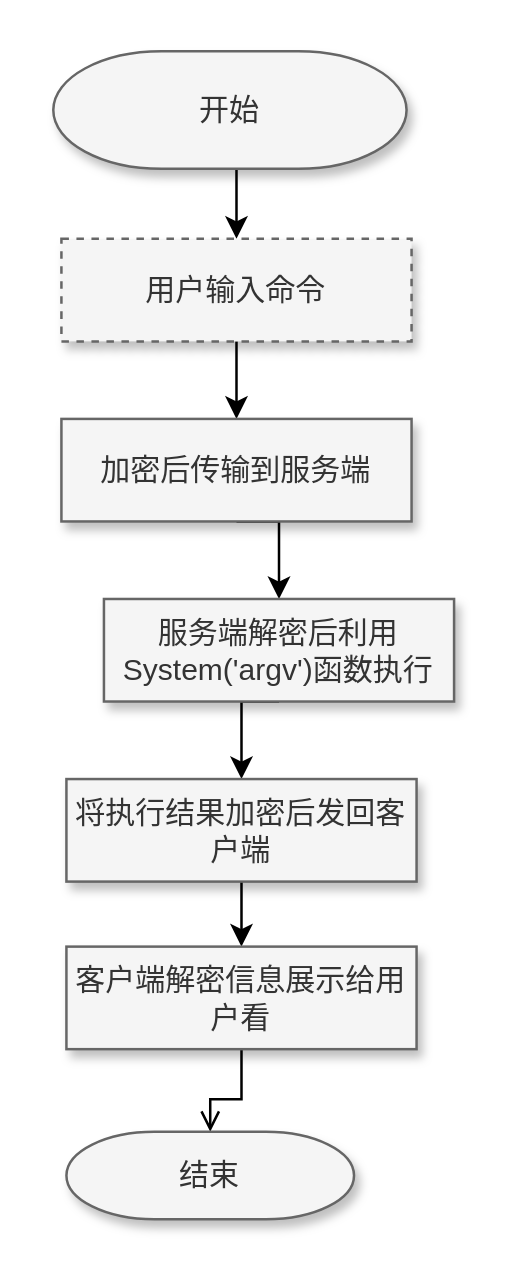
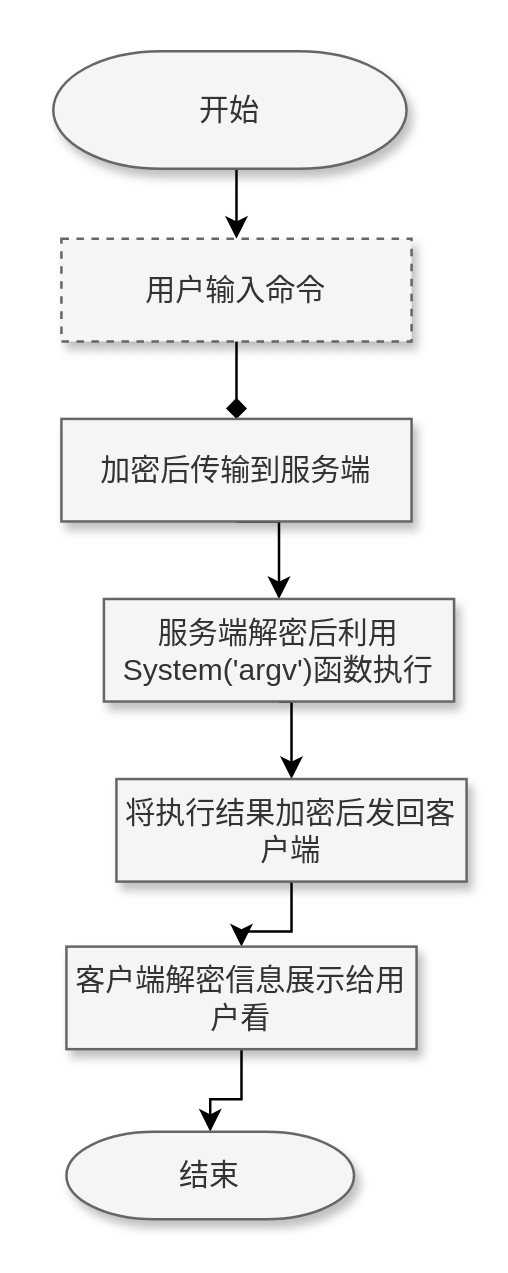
- <mxCell id="4" style="edgeStyle=orthogonalEdgeStyle;rounded=0;orthogonalLoop=1;jettySize=auto;html=1;exitX=0.5;exitY=1;exitDx=0;exitDy=0;entryX=0.5;entryY=0;entryDx=0;entryDy=0;" edge="1" parent="1" source="5" target="7"><mxGeometry relative="1" as="geometry" /></mxCell>
+ <mxCell id="4" style="edgeStyle=orthogonalEdgeStyle;rounded=0;orthogonalLoop=1;jettySize=auto;html=1;exitX=0.5;exitY=1;exitDx=0;exitDy=0;entryX=0.5;entryY=0;entryDx=0;entryDy=0;endArrow=diamond;" edge="1" parent="1" source="5" target="7"><mxGeometry relative="1" as="geometry" /></mxCell>
- <mxCell id="11" value="将执行结果加密后发回客户端" style="rounded=0;whiteSpace=wrap;html=1;shadow=1;strokeWidth=1;fillColor=#f5f5f5;fontColor=#333333;strokeColor=#666666;" vertex="1" parent="1"><mxGeometry x="26" y="311" width="140" height="41" as="geometry" /></mxCell>
+ <mxCell id="11" value="将执行结果加密后发回客户端" style="rounded=0;whiteSpace=wrap;html=1;shadow=1;strokeWidth=1;fillColor=#f5f5f5;fontColor=#333333;strokeColor=#666666;" vertex="1" parent="1"><mxGeometry x="46" y="311" width="140" height="41" as="geometry" /></mxCell>
- <mxCell id="12" style="edgeStyle=orthogonalEdgeStyle;rounded=0;orthogonalLoop=1;jettySize=auto;html=1;exitX=0.5;exitY=1;exitDx=0;exitDy=0;endArrow=open;" edge="1" parent="1" source="13" target="14"><mxGeometry relative="1" as="geometry" /></mxCell>
+ <mxCell id="12" style="edgeStyle=orthogonalEdgeStyle;rounded=0;orthogonalLoop=1;jettySize=auto;html=1;exitX=0.5;exitY=1;exitDx=0;exitDy=0;" edge="1" parent="1" source="13" target="14"><mxGeometry relative="1" as="geometry" /></mxCell>
